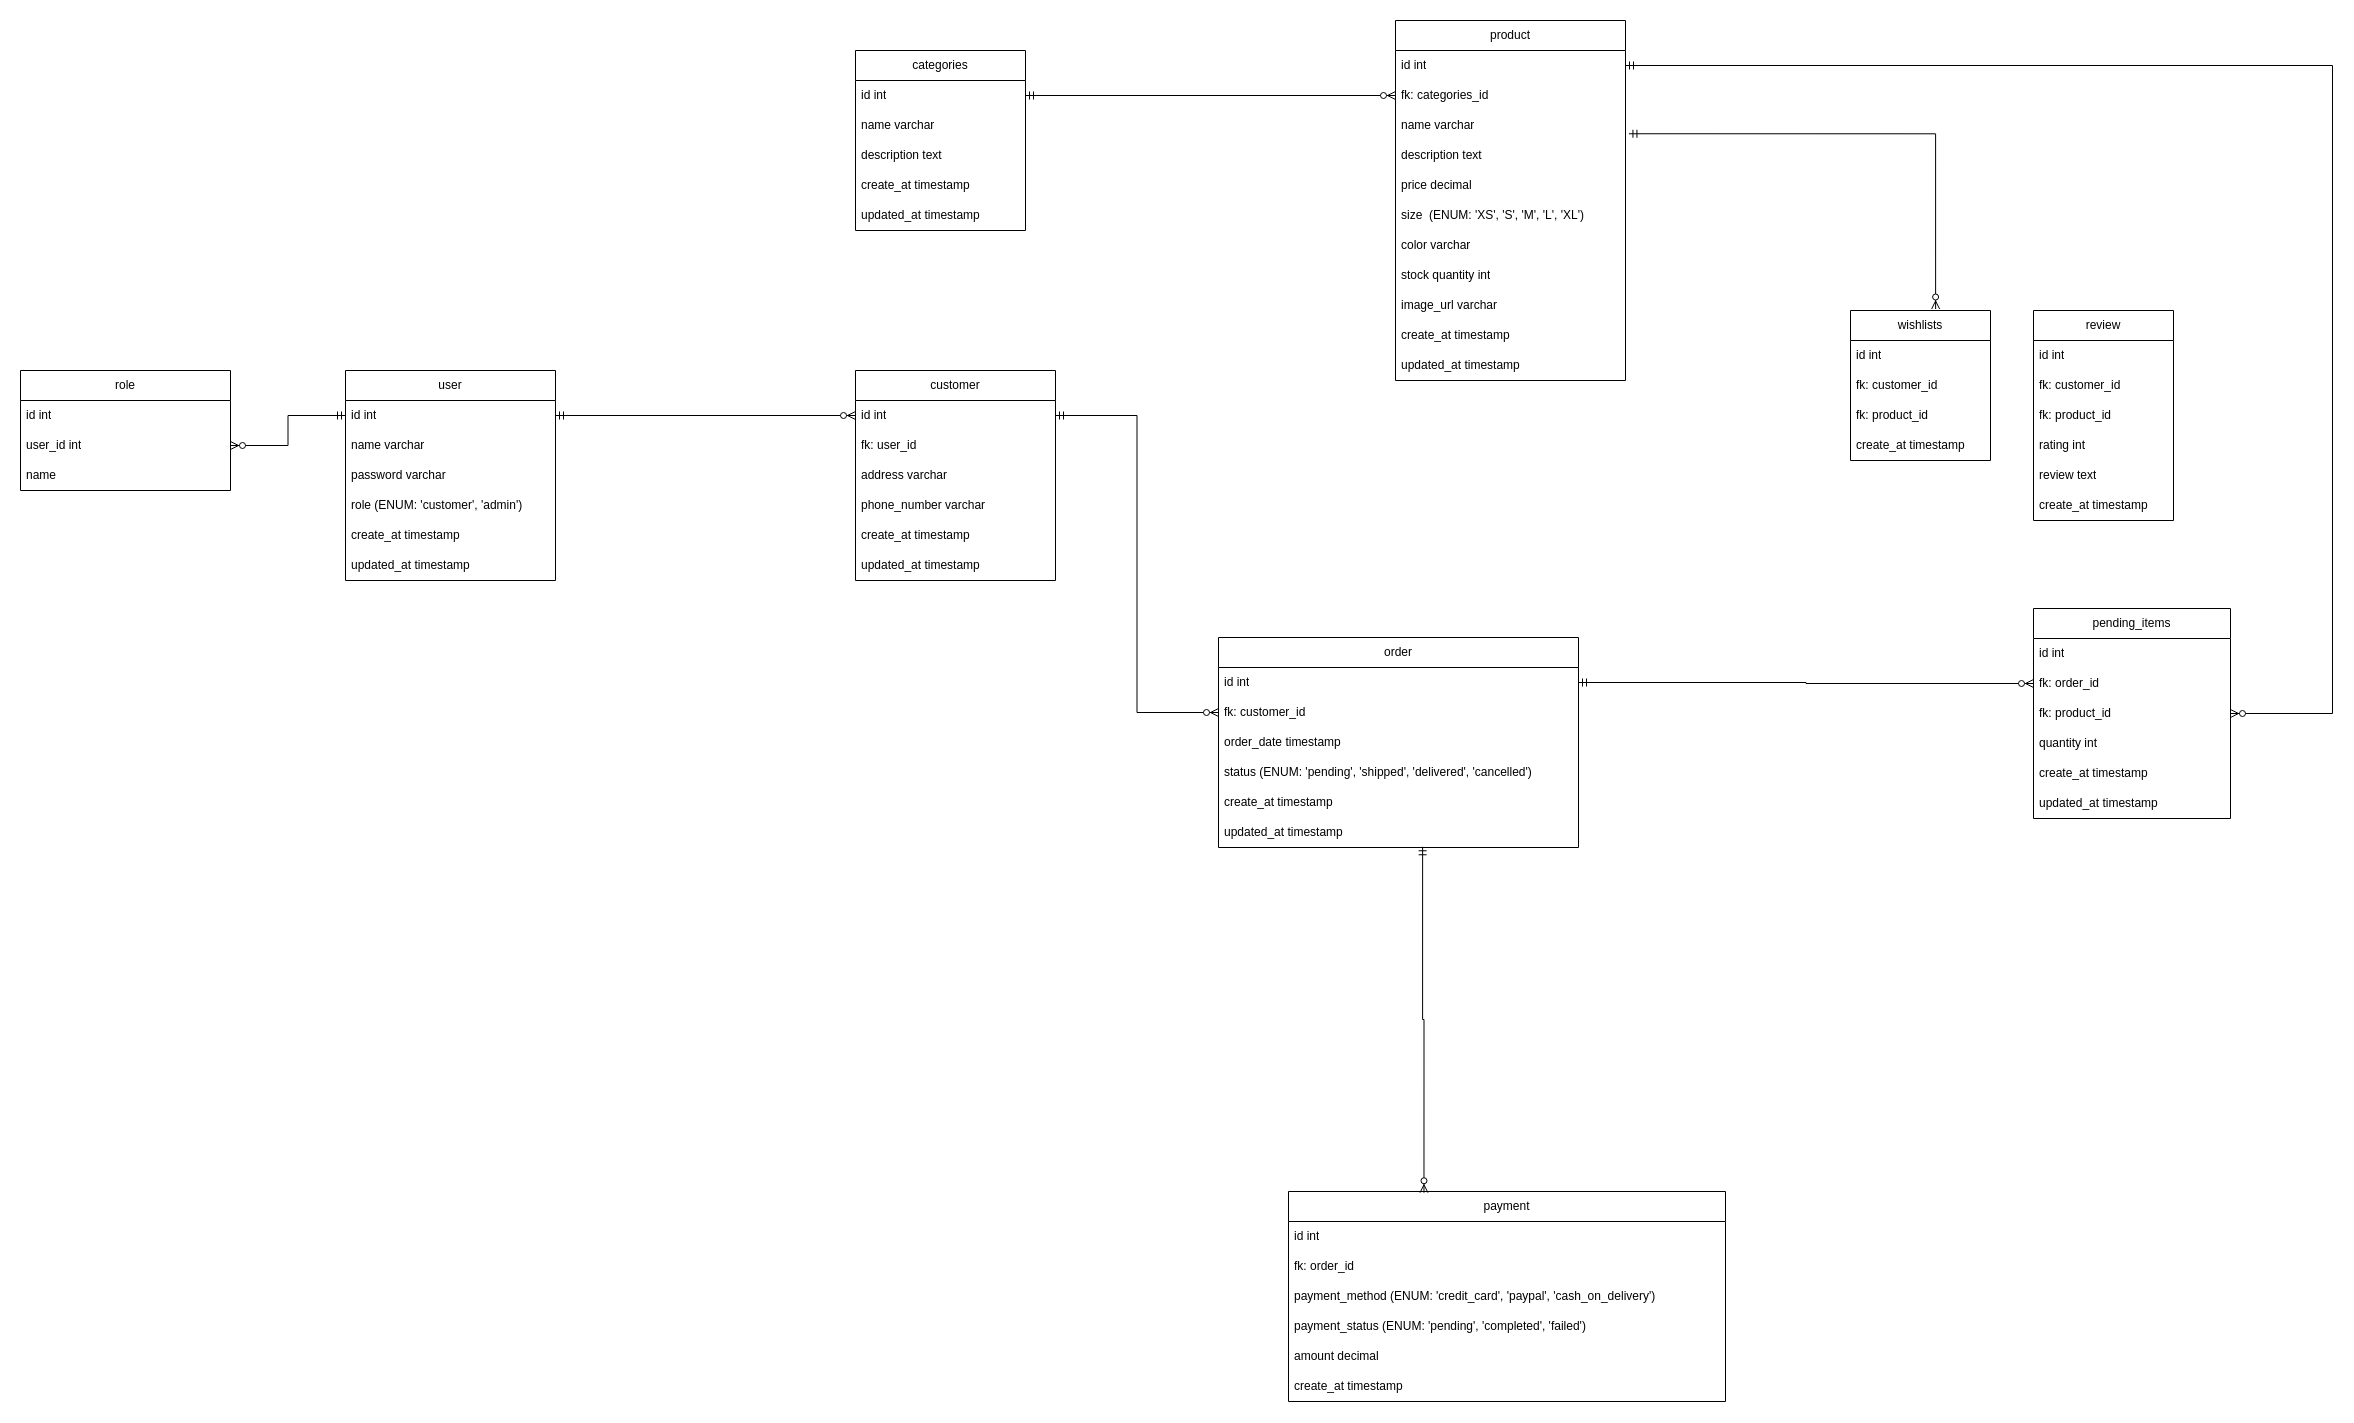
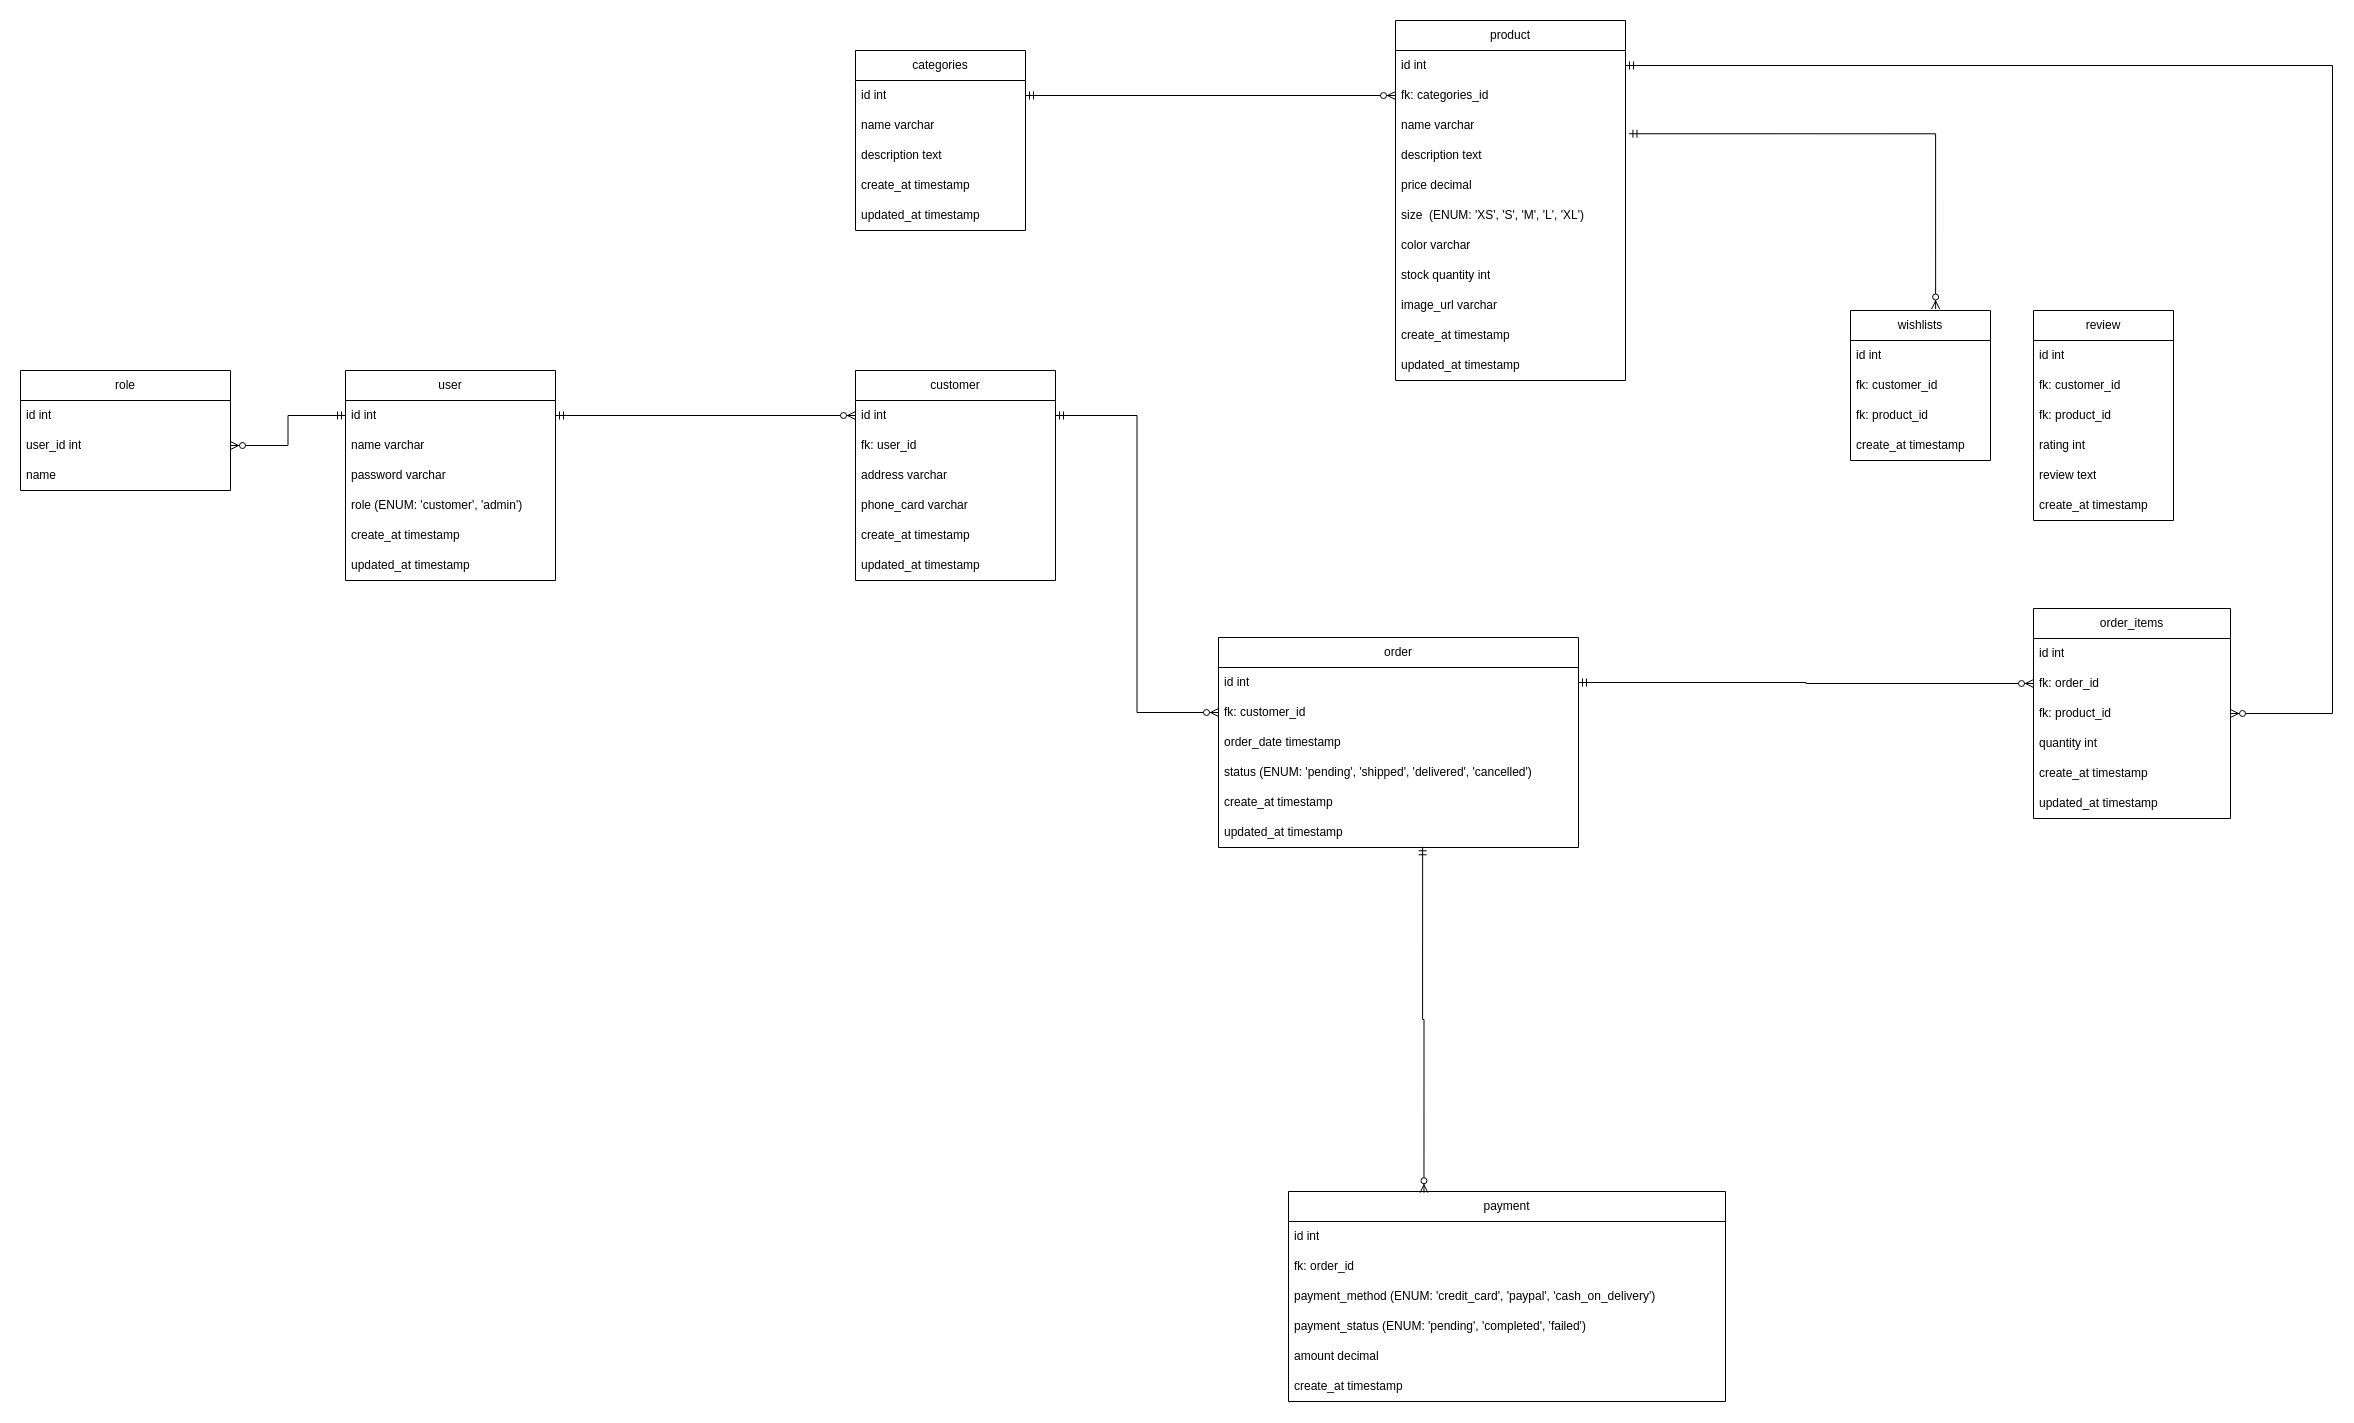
- <mxCell id="32" value="phone_number varchar" style="text;strokeColor=none;fillColor=none;align=left;verticalAlign=middle;spacingLeft=4;spacingRight=4;overflow=hidden;points=[[0,0.5],[1,0.5]];portConstraint=eastwest;rotatable=0;whiteSpace=wrap;html=1;" parent="28" vertex="1"><mxGeometry y="120" width="200" height="30" as="geometry" /></mxCell>
+ <mxCell id="32" value="phone_card varchar" style="text;strokeColor=none;fillColor=none;align=left;verticalAlign=middle;spacingLeft=4;spacingRight=4;overflow=hidden;points=[[0,0.5],[1,0.5]];portConstraint=eastwest;rotatable=0;whiteSpace=wrap;html=1;" parent="28" vertex="1"><mxGeometry y="120" width="200" height="30" as="geometry" /></mxCell>
- <mxCell id="44" value="pending_items" style="swimlane;fontStyle=0;childLayout=stackLayout;horizontal=1;startSize=30;horizontalStack=0;resizeParent=1;resizeParentMax=0;resizeLast=0;collapsible=1;marginBottom=0;whiteSpace=wrap;html=1;" parent="1" vertex="1"><mxGeometry x="2033" y="608" width="197" height="210" as="geometry" /></mxCell>
+ <mxCell id="44" value="order_items" style="swimlane;fontStyle=0;childLayout=stackLayout;horizontal=1;startSize=30;horizontalStack=0;resizeParent=1;resizeParentMax=0;resizeLast=0;collapsible=1;marginBottom=0;whiteSpace=wrap;html=1;" parent="1" vertex="1"><mxGeometry x="2033" y="608" width="197" height="210" as="geometry" /></mxCell>
